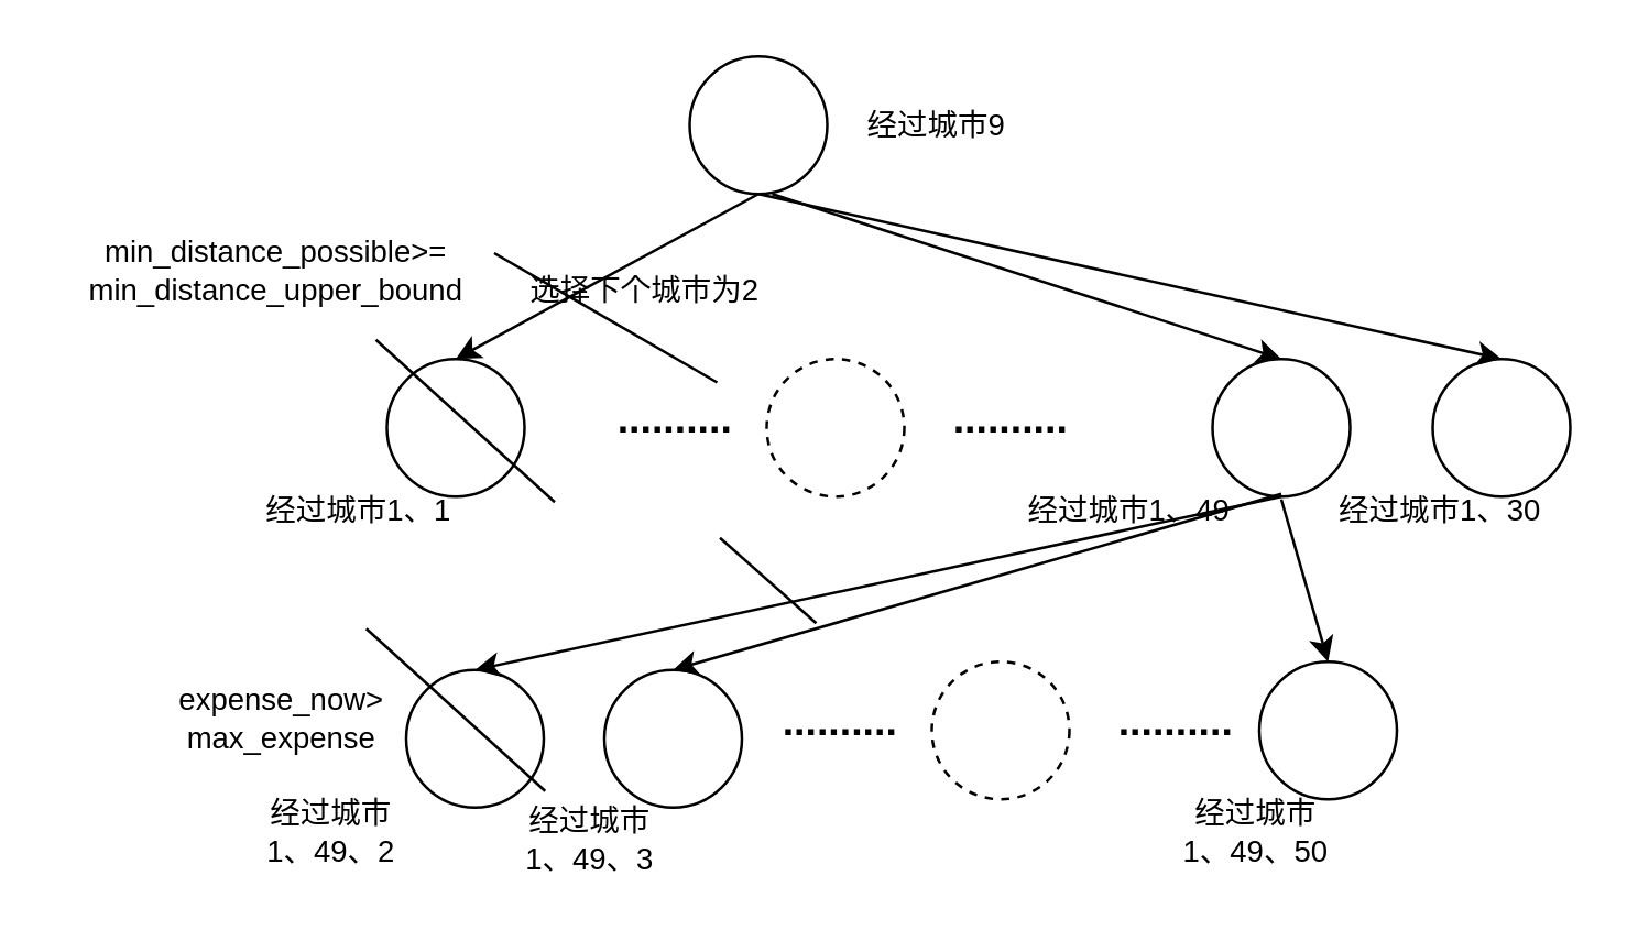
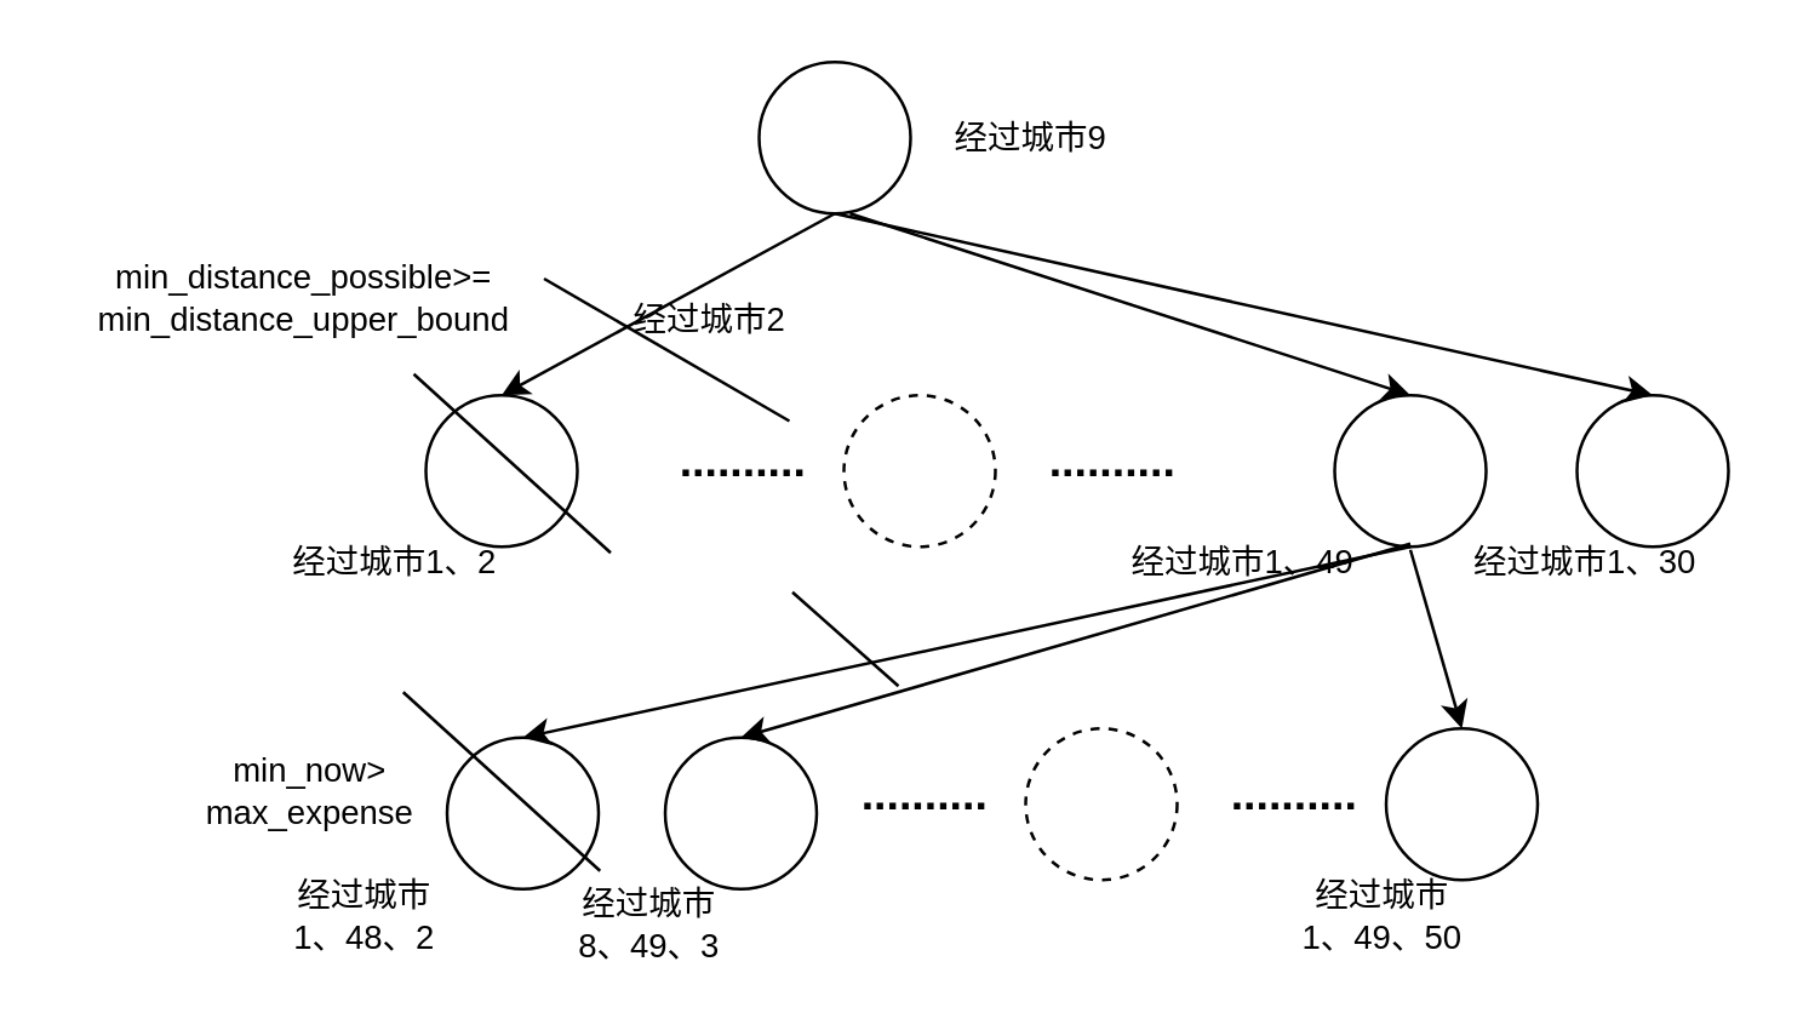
- <mxCell id="16" value="选择下个城市为2" style="text;html=1;strokeColor=none;fillColor=none;align=center;verticalAlign=middle;whiteSpace=wrap;rounded=0;dashed=1;fontSize=11;" vertex="1" parent="1"><mxGeometry x="184" y="90" width="100" height="30" as="geometry" /></mxCell>
+ <mxCell id="16" value="经过城市2" style="text;html=1;strokeColor=none;fillColor=none;align=center;verticalAlign=middle;whiteSpace=wrap;rounded=0;dashed=1;fontSize=11;" vertex="1" parent="1"><mxGeometry x="184" y="90" width="100" height="30" as="geometry" /></mxCell>
- <mxCell id="10" value="经过城市1、1" style="text;html=1;strokeColor=none;fillColor=none;align=center;verticalAlign=middle;whiteSpace=wrap;rounded=0;dashed=1;fontSize=11;" vertex="1" parent="1"><mxGeometry x="90" y="170" width="80" height="30" as="geometry" /></mxCell>
+ <mxCell id="10" value="经过城市1、2" style="text;html=1;strokeColor=none;fillColor=none;align=center;verticalAlign=middle;whiteSpace=wrap;rounded=0;dashed=1;fontSize=11;" vertex="1" parent="1"><mxGeometry x="90" y="170" width="80" height="30" as="geometry" /></mxCell>
- <mxCell id="29" value="expense_now&amp;gt;&lt;br&gt;max_expense" style="text;html=1;strokeColor=none;fillColor=none;align=center;verticalAlign=middle;whiteSpace=wrap;rounded=0;dashed=1;fontSize=11;" vertex="1" parent="1"><mxGeometry x="51" y="246" width="102" height="30" as="geometry" /></mxCell>
+ <mxCell id="29" value="min_now&amp;gt;&lt;br&gt;max_expense" style="text;html=1;strokeColor=none;fillColor=none;align=center;verticalAlign=middle;whiteSpace=wrap;rounded=0;dashed=1;fontSize=11;" vertex="1" parent="1"><mxGeometry x="51" y="246" width="102" height="30" as="geometry" /></mxCell>
- <mxCell id="26" value="经过城市1、49、2" style="text;html=1;strokeColor=none;fillColor=none;align=center;verticalAlign=middle;whiteSpace=wrap;rounded=0;dashed=1;fontSize=11;" vertex="1" parent="1"><mxGeometry x="90" y="287" width="60" height="30" as="geometry" /></mxCell>
+ <mxCell id="26" value="经过城市1、48、2" style="text;html=1;strokeColor=none;fillColor=none;align=center;verticalAlign=middle;whiteSpace=wrap;rounded=0;dashed=1;fontSize=11;" vertex="1" parent="1"><mxGeometry x="90" y="287" width="60" height="30" as="geometry" /></mxCell>
- <mxCell id="27" value="经过城市1、49、3" style="text;html=1;strokeColor=none;fillColor=none;align=center;verticalAlign=middle;whiteSpace=wrap;rounded=0;dashed=1;fontSize=11;" vertex="1" parent="1"><mxGeometry x="184" y="290" width="60" height="30" as="geometry" /></mxCell>
+ <mxCell id="27" value="经过城市8、49、3" style="text;html=1;strokeColor=none;fillColor=none;align=center;verticalAlign=middle;whiteSpace=wrap;rounded=0;dashed=1;fontSize=11;" vertex="1" parent="1"><mxGeometry x="184" y="290" width="60" height="30" as="geometry" /></mxCell>
